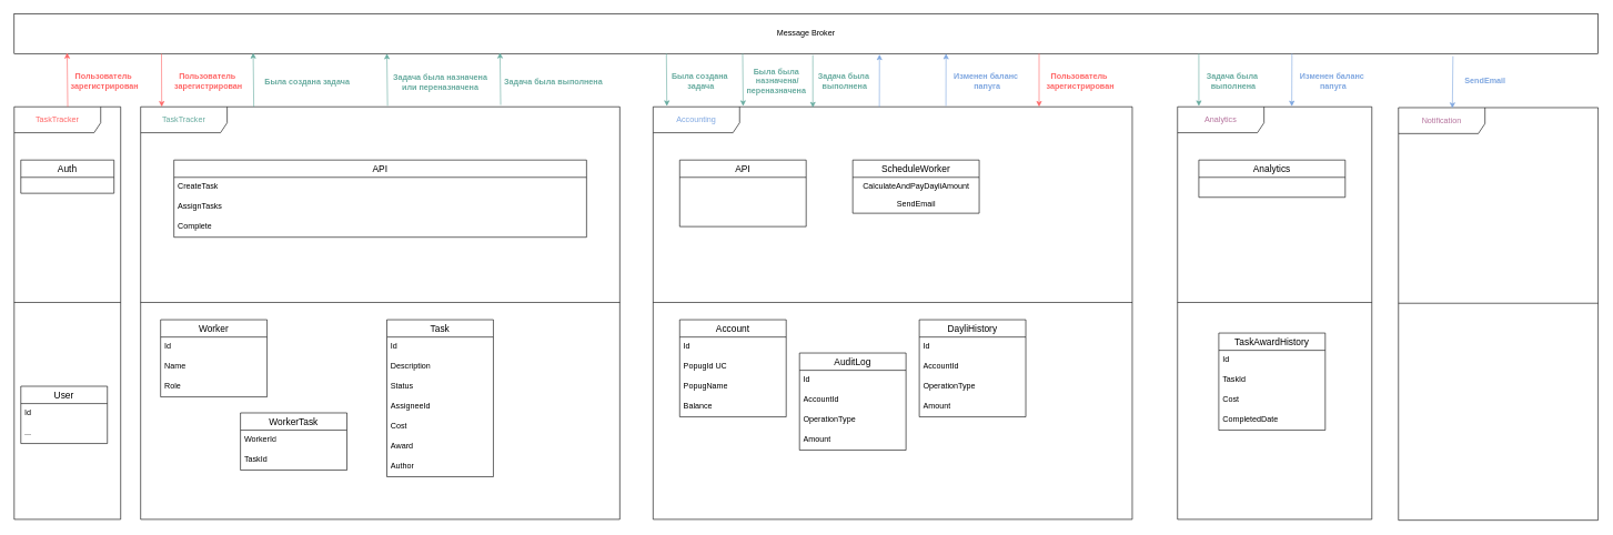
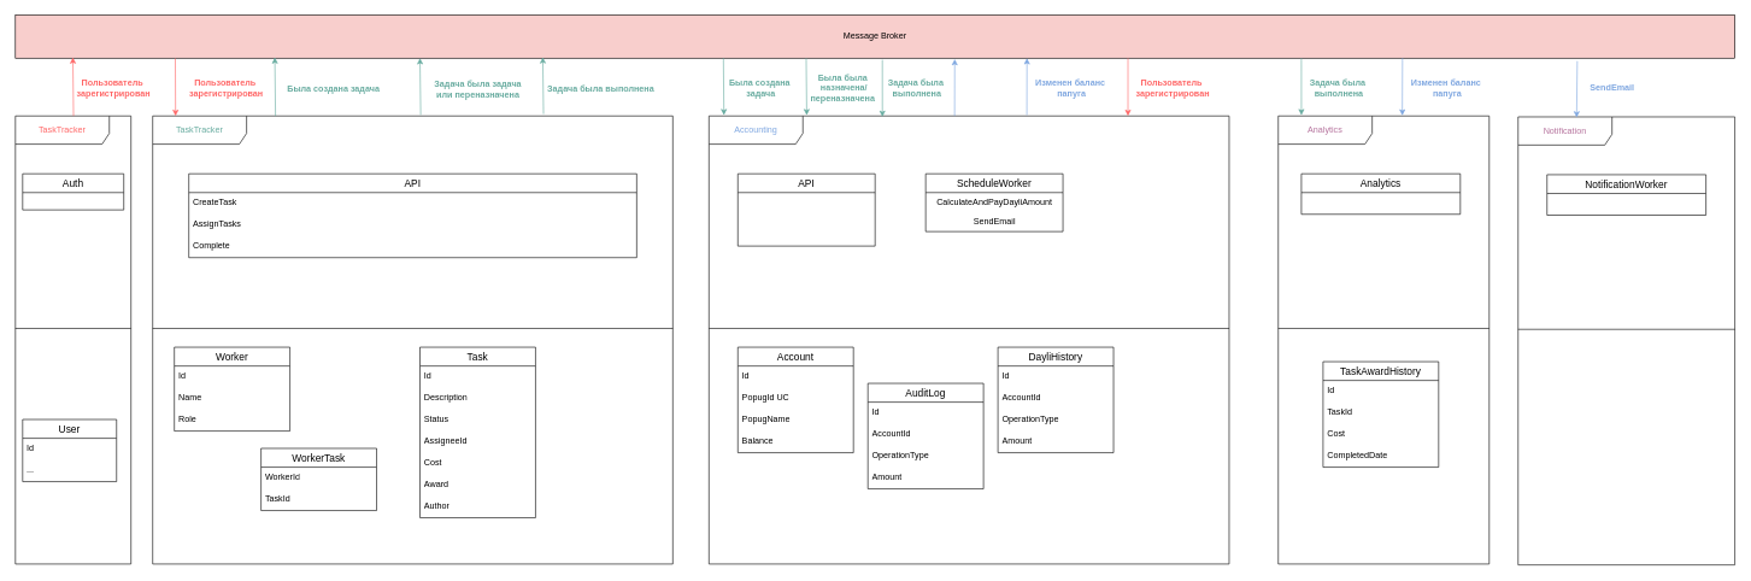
- <mxCell id="4" value="Message Broker" style="rounded=0;whiteSpace=wrap;html=1;" vertex="1" parent="1"><mxGeometry x="20" y="20" width="2380" height="60" as="geometry" /></mxCell>
+ <mxCell id="4" value="Message Broker" style="rounded=0;whiteSpace=wrap;html=1;fillColor=#f8cecc;" vertex="1" parent="1"><mxGeometry x="20" y="20" width="2380" height="60" as="geometry" /></mxCell>
- <mxCell id="33" value="Задача была назначена&lt;br&gt;или переназначена" style="text;align=center;fontStyle=1;verticalAlign=middle;spacingLeft=3;spacingRight=3;strokeColor=none;rotatable=0;points=[[0,0.5],[1,0.5]];portConstraint=eastwest;html=1;fontColor=#67AB9F;" vertex="1" parent="1"><mxGeometry x="620" y="110" width="80" height="26" as="geometry" /></mxCell>
+ <mxCell id="33" value="Задача была задача&lt;br&gt;или переназначена" style="text;align=center;fontStyle=1;verticalAlign=middle;spacingLeft=3;spacingRight=3;strokeColor=none;rotatable=0;points=[[0,0.5],[1,0.5]];portConstraint=eastwest;html=1;fontColor=#67AB9F;" vertex="1" parent="1"><mxGeometry x="620" y="110" width="80" height="26" as="geometry" /></mxCell>
+ <mxCell id="60" value="NotificationWorker" style="swimlane;fontStyle=0;childLayout=stackLayout;horizontal=1;startSize=26;horizontalStack=0;resizeParent=1;resizeParentMax=0;resizeLast=0;collapsible=1;marginBottom=0;align=center;fontSize=14;" vertex="1" parent="1"><mxGeometry x="2140" y="241.25" width="220" height="56" as="geometry" /></mxCell>
